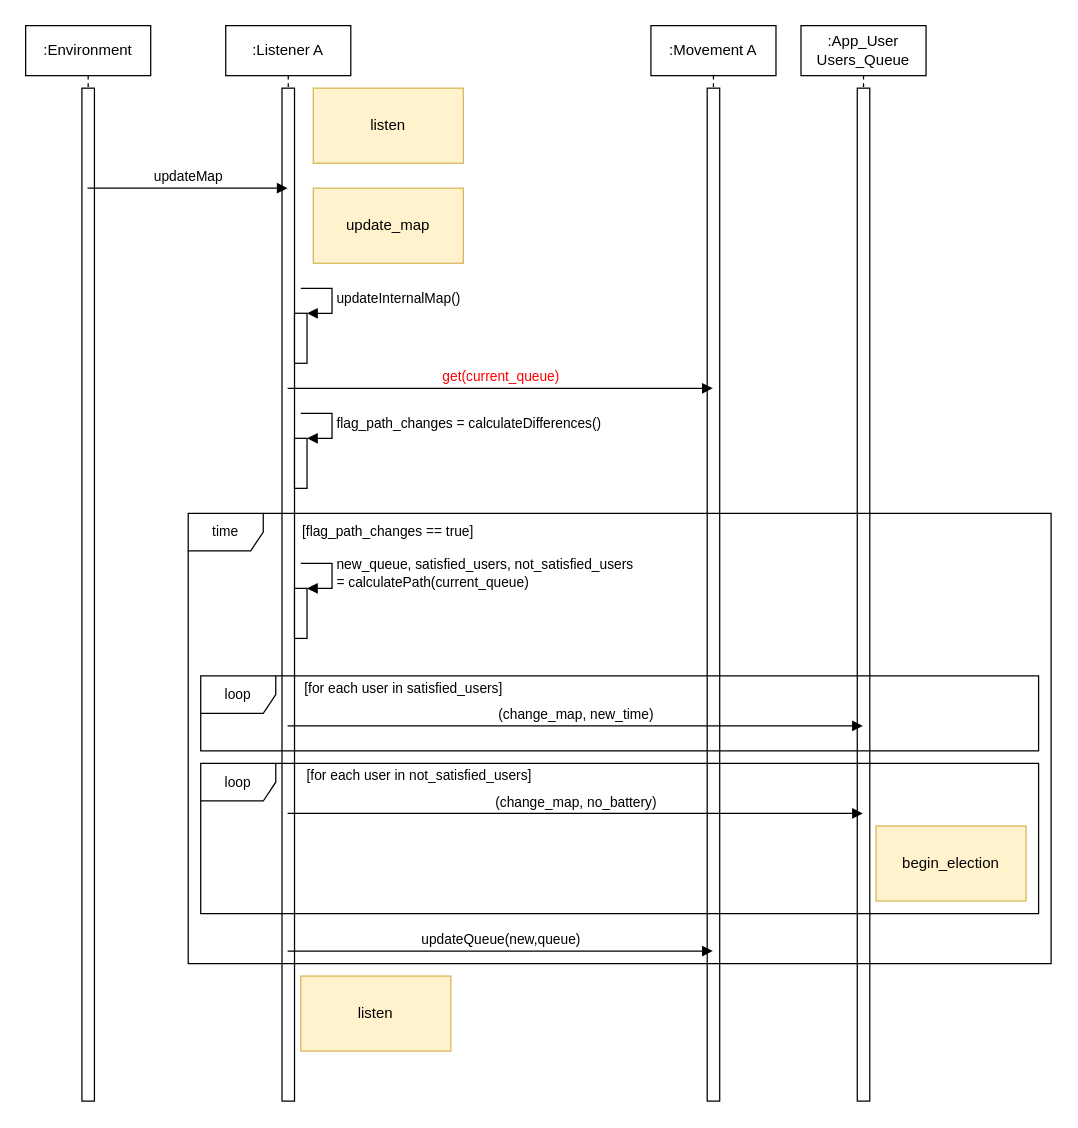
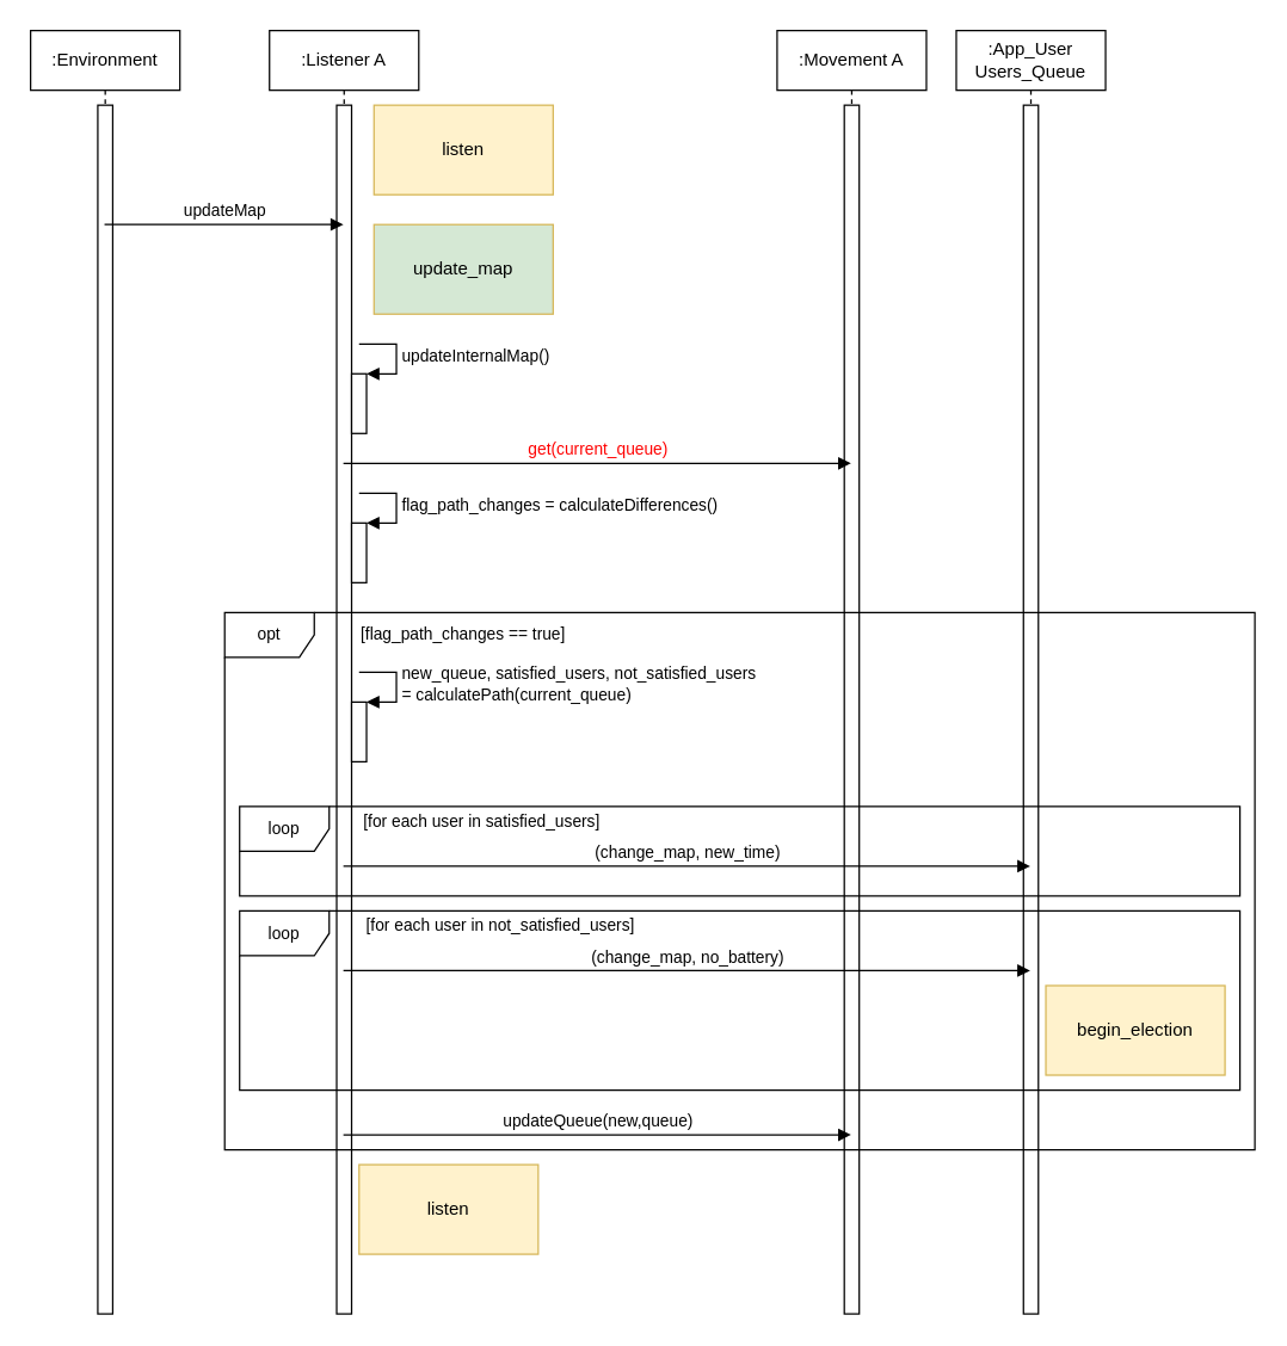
- <mxCell id="18" value="update_map" style="rounded=0;whiteSpace=wrap;html=1;fillColor=#fff2cc;strokeColor=#d6b656;" vertex="1" parent="1"><mxGeometry x="250" y="150" width="120" height="60" as="geometry" /></mxCell>
+ <mxCell id="18" value="update_map" style="rounded=0;whiteSpace=wrap;html=1;fillColor=#d5e8d4;strokeColor=#d6b656;" vertex="1" parent="1"><mxGeometry x="250" y="150" width="120" height="60" as="geometry" /></mxCell>
- <mxCell id="30" value="time" style="shape=umlFrame;whiteSpace=wrap;html=1;fontSize=11;fontColor=#000000;" vertex="1" parent="1"><mxGeometry x="150" y="410" width="690" height="360" as="geometry" /></mxCell>
+ <mxCell id="30" value="opt" style="shape=umlFrame;whiteSpace=wrap;html=1;fontSize=11;fontColor=#000000;" vertex="1" parent="1"><mxGeometry x="150" y="410" width="690" height="360" as="geometry" /></mxCell>
